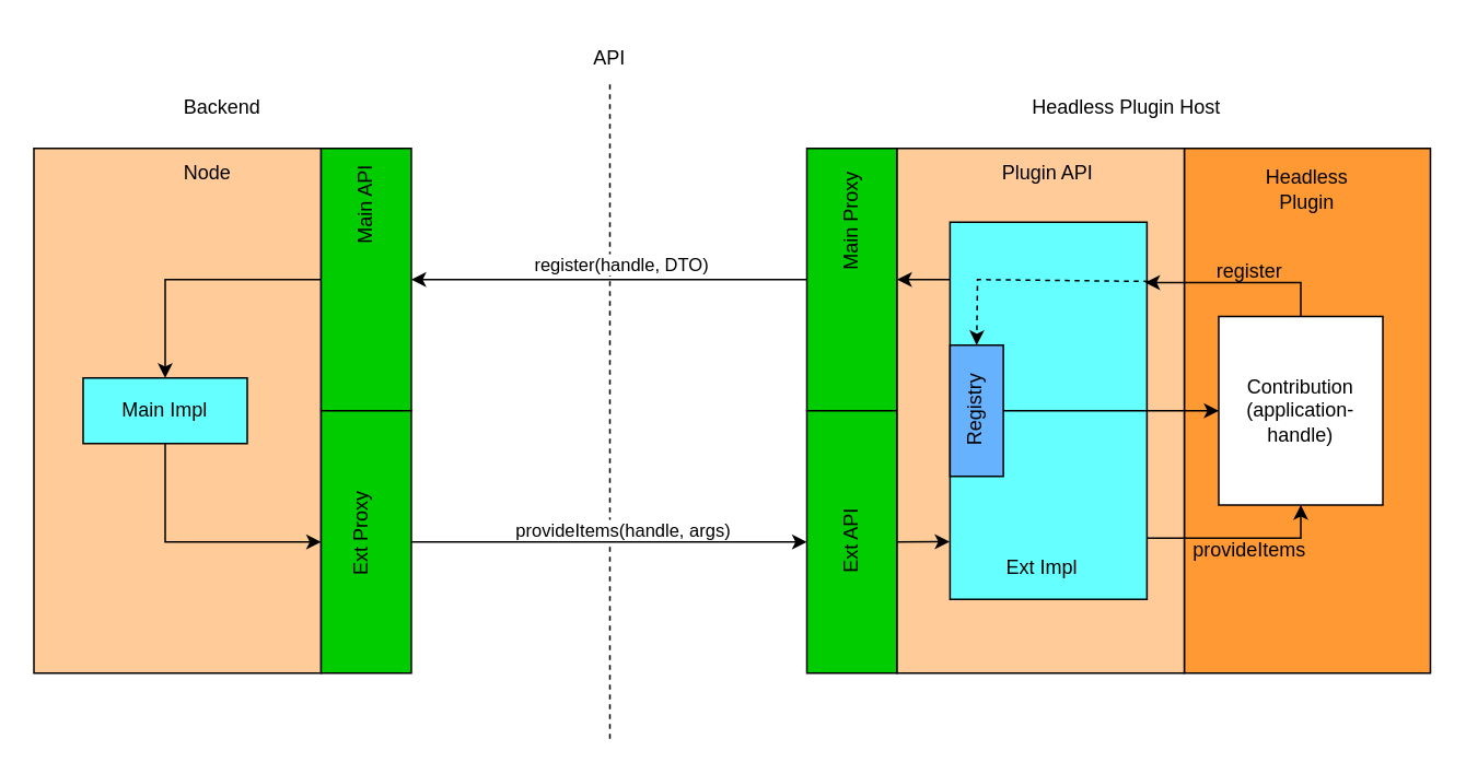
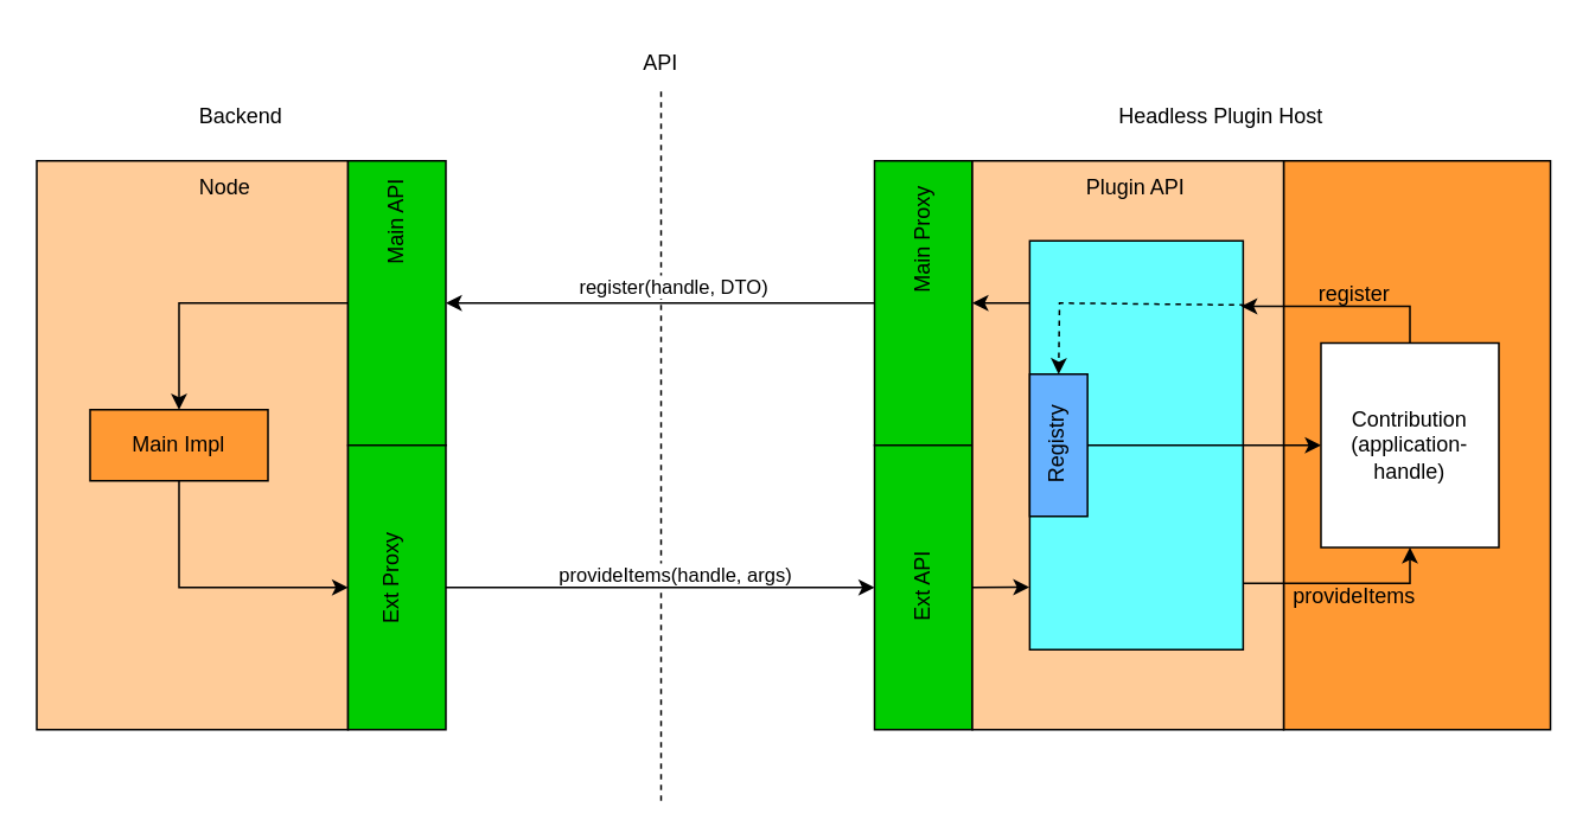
- <mxCell id="34" value="Headless Plugin" style="text;html=1;strokeColor=none;fillColor=none;align=center;verticalAlign=middle;whiteSpace=wrap;rounded=0;" parent="1" vertex="1"><mxGeometry x="766" y="100" width="60" height="30" as="geometry" /></mxCell>
- <mxCell id="27" value="Main Impl" style="rounded=0;whiteSpace=wrap;html=1;fillColor=#66FFFF;" parent="1" vertex="1"><mxGeometry x="50" y="230" width="100" height="40" as="geometry" /></mxCell>
+ <mxCell id="27" value="Main Impl" style="rounded=0;whiteSpace=wrap;html=1;fillColor=#ff9933;" parent="1" vertex="1"><mxGeometry x="50" y="230" width="100" height="40" as="geometry" /></mxCell>
- <mxCell id="37" value="Ext Impl" style="text;strokeColor=none;fillColor=none;align=left;verticalAlign=middle;spacingLeft=4;spacingRight=4;overflow=hidden;points=[[0,0.5],[1,0.5]];portConstraint=eastwest;rotatable=0;" parent="1" vertex="1"><mxGeometry x="606.87" y="330" width="62.75" height="30" as="geometry" /></mxCell>
